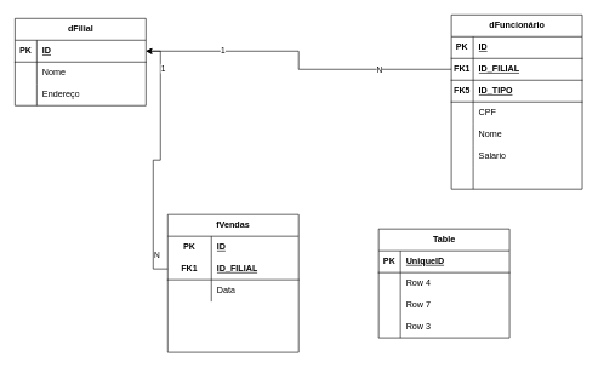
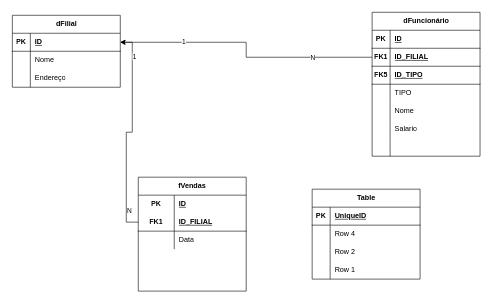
- <mxCell id="37" value="CPF" style="shape=partialRectangle;connectable=0;fillColor=none;top=0;left=0;bottom=0;right=0;align=left;spacingLeft=6;overflow=hidden;whiteSpace=wrap;html=1;" vertex="1" parent="35"><mxGeometry x="30" width="150" height="30" as="geometry"><mxRectangle width="150" height="30" as="alternateBounds" /></mxGeometry></mxCell>
+ <mxCell id="37" value="TIPO" style="shape=partialRectangle;connectable=0;fillColor=none;top=0;left=0;bottom=0;right=0;align=left;spacingLeft=6;overflow=hidden;whiteSpace=wrap;html=1;" vertex="1" parent="35"><mxGeometry x="30" width="150" height="30" as="geometry"><mxRectangle width="150" height="30" as="alternateBounds" /></mxGeometry></mxCell>
- <mxCell id="59" value="Row 7" style="shape=partialRectangle;connectable=0;fillColor=none;top=0;left=0;bottom=0;right=0;align=left;spacingLeft=6;overflow=hidden;whiteSpace=wrap;html=1;" vertex="1" parent="57"><mxGeometry x="30" width="150" height="30" as="geometry"><mxRectangle width="150" height="30" as="alternateBounds" /></mxGeometry></mxCell>
+ <mxCell id="59" value="Row 2" style="shape=partialRectangle;connectable=0;fillColor=none;top=0;left=0;bottom=0;right=0;align=left;spacingLeft=6;overflow=hidden;whiteSpace=wrap;html=1;" vertex="1" parent="57"><mxGeometry x="30" width="150" height="30" as="geometry"><mxRectangle width="150" height="30" as="alternateBounds" /></mxGeometry></mxCell>
- <mxCell id="62" value="Row 3" style="shape=partialRectangle;connectable=0;fillColor=none;top=0;left=0;bottom=0;right=0;align=left;spacingLeft=6;overflow=hidden;whiteSpace=wrap;html=1;" vertex="1" parent="60"><mxGeometry x="30" width="150" height="30" as="geometry"><mxRectangle width="150" height="30" as="alternateBounds" /></mxGeometry></mxCell>
+ <mxCell id="62" value="Row 1" style="shape=partialRectangle;connectable=0;fillColor=none;top=0;left=0;bottom=0;right=0;align=left;spacingLeft=6;overflow=hidden;whiteSpace=wrap;html=1;" vertex="1" parent="60"><mxGeometry x="30" width="150" height="30" as="geometry"><mxRectangle width="150" height="30" as="alternateBounds" /></mxGeometry></mxCell>
